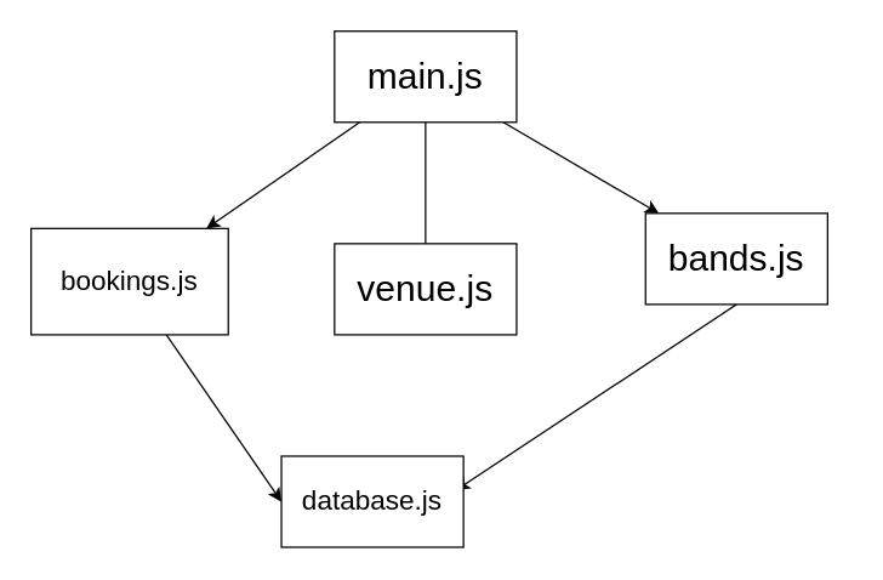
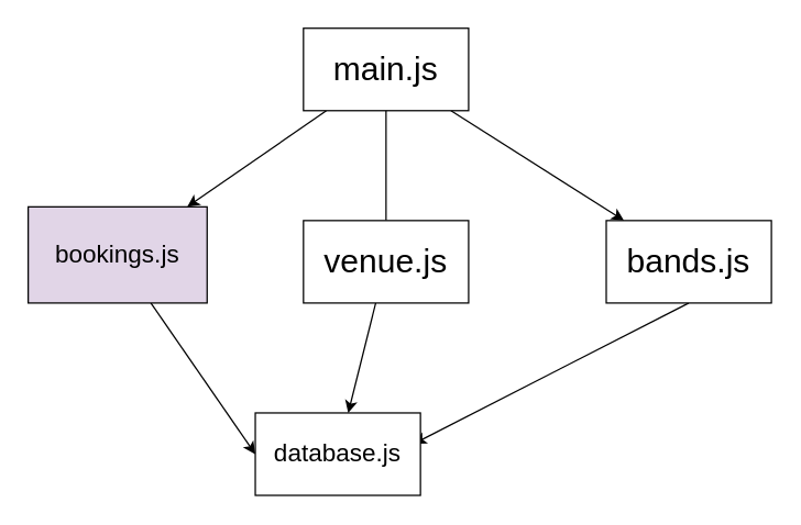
- <mxCell id="11" value="&lt;font style=&quot;font-size: 24px;&quot;&gt;bands.js&lt;/font&gt;" style="whiteSpace=wrap;html=1;" vertex="1" parent="1"><mxGeometry x="425" y="140" width="120" height="60" as="geometry" /></mxCell>
+ <mxCell id="11" value="&lt;font style=&quot;font-size: 24px;&quot;&gt;bands.js&lt;/font&gt;" style="whiteSpace=wrap;html=1;" vertex="1" parent="1"><mxGeometry x="440" y="160" width="120" height="60" as="geometry" /></mxCell>
- <mxCell id="7" value="&lt;font style=&quot;font-size: 18px;&quot;&gt;bookings.js&lt;/font&gt;" style="whiteSpace=wrap;html=1;" vertex="1" parent="1"><mxGeometry x="20" y="150" width="130" height="70" as="geometry" /></mxCell>
+ <mxCell id="7" value="&lt;font style=&quot;font-size: 18px;&quot;&gt;bookings.js&lt;/font&gt;" style="whiteSpace=wrap;html=1;fillColor=#e1d5e7;" vertex="1" parent="1"><mxGeometry x="20" y="150" width="130" height="70" as="geometry" /></mxCell>
+ <mxCell id="8" value="" style="edgeStyle=none;html=1;fontSize=18;" edge="1" parent="1" source="9" target="12"><mxGeometry relative="1" as="geometry" /></mxCell>
